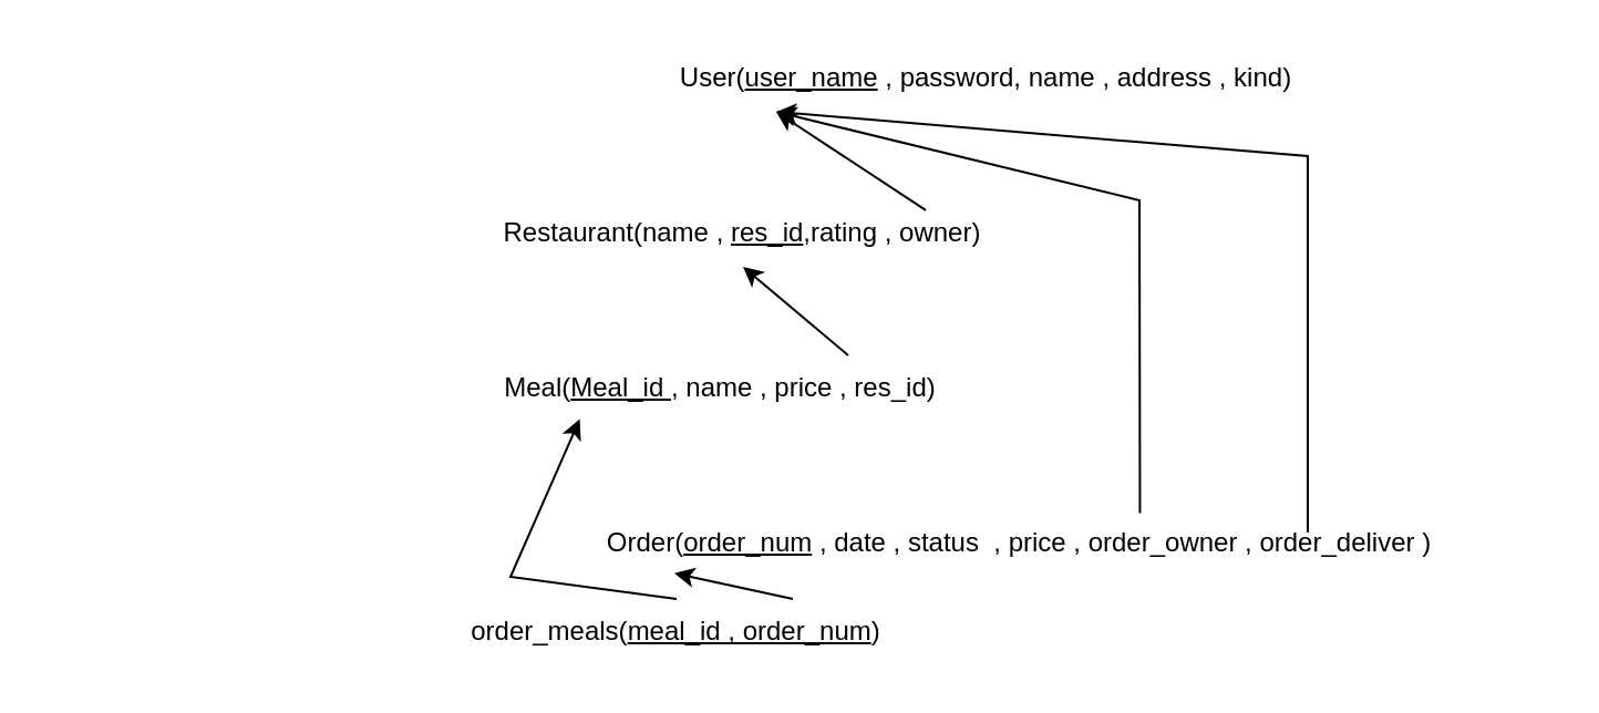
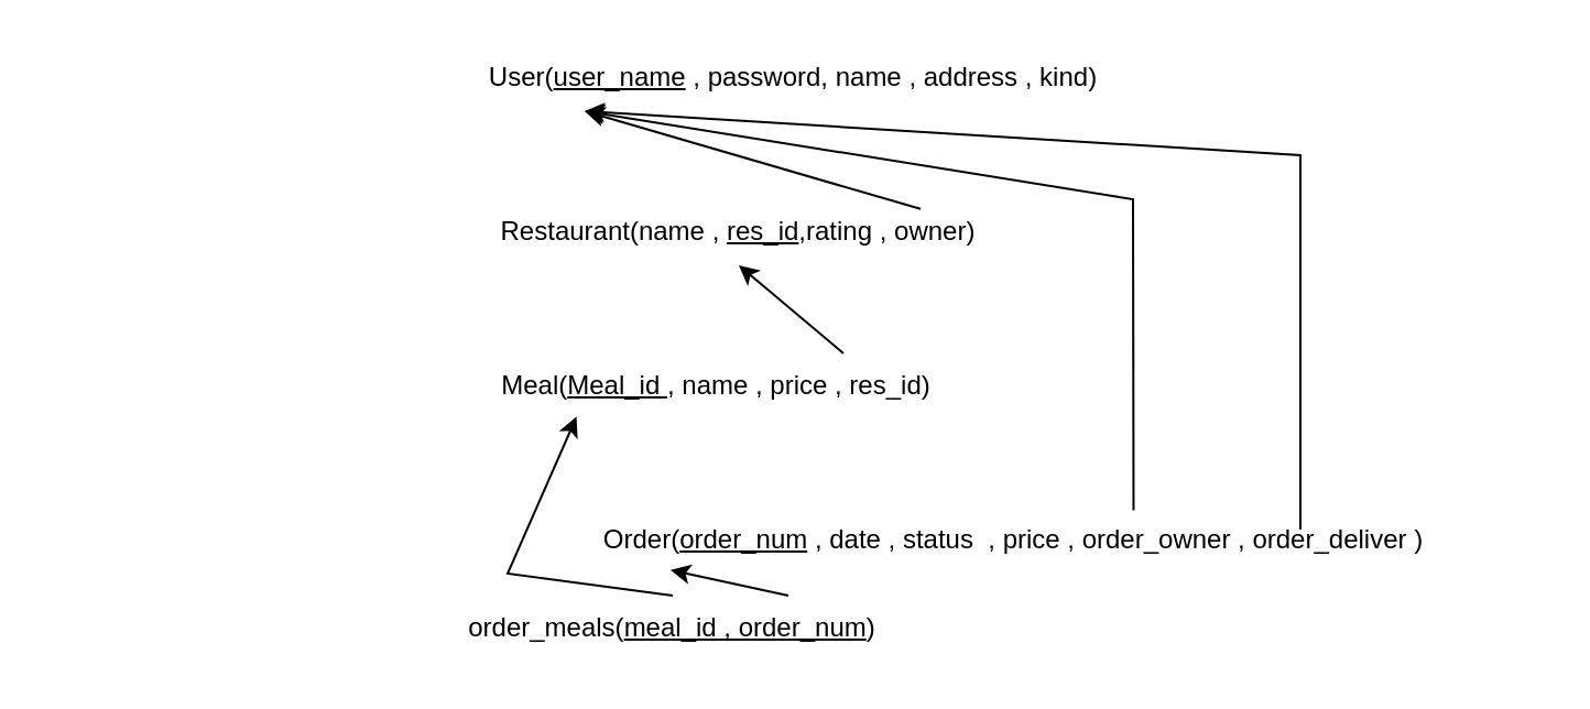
- <mxCell id="4" value="User(&lt;u&gt;user_name&lt;/u&gt;&amp;nbsp;, password, name , address , kind)" style="text;html=1;align=center;verticalAlign=middle;whiteSpace=wrap;rounded=0;" vertex="1" parent="1"><mxGeometry x="255" y="20" width="380" height="30" as="geometry" /></mxCell>
+ <mxCell id="4" value="User(&lt;u&gt;user_name&lt;/u&gt;&amp;nbsp;, password, name , address , kind)" style="text;html=1;align=center;verticalAlign=middle;whiteSpace=wrap;rounded=0;" vertex="1" parent="1"><mxGeometry x="170" y="20" width="380" height="30" as="geometry" /></mxCell>
